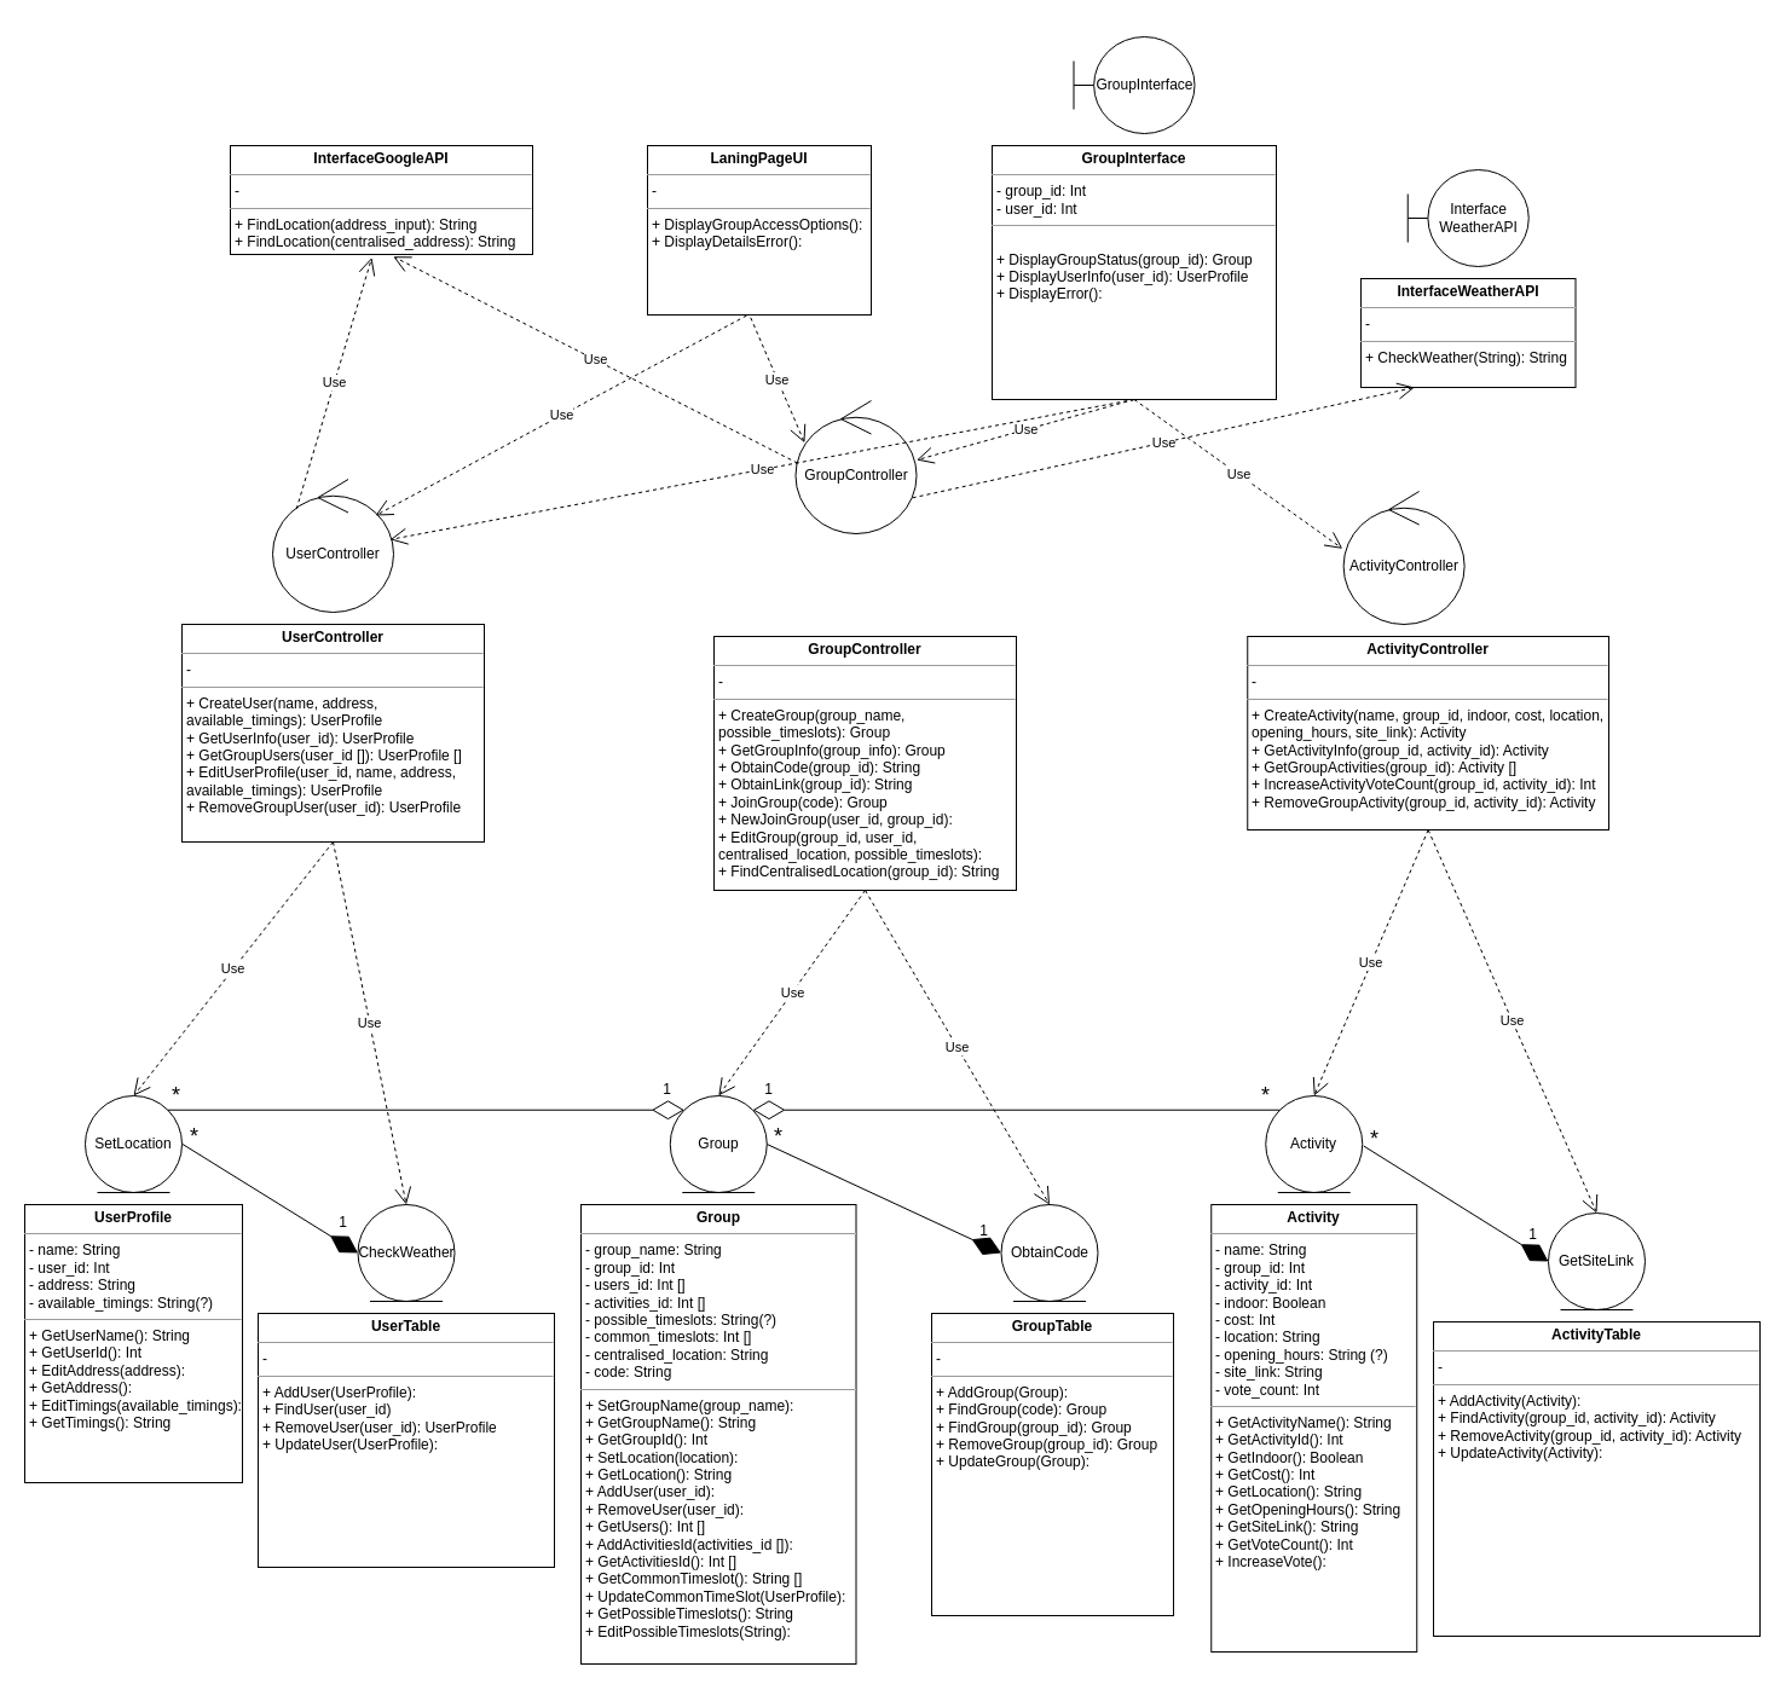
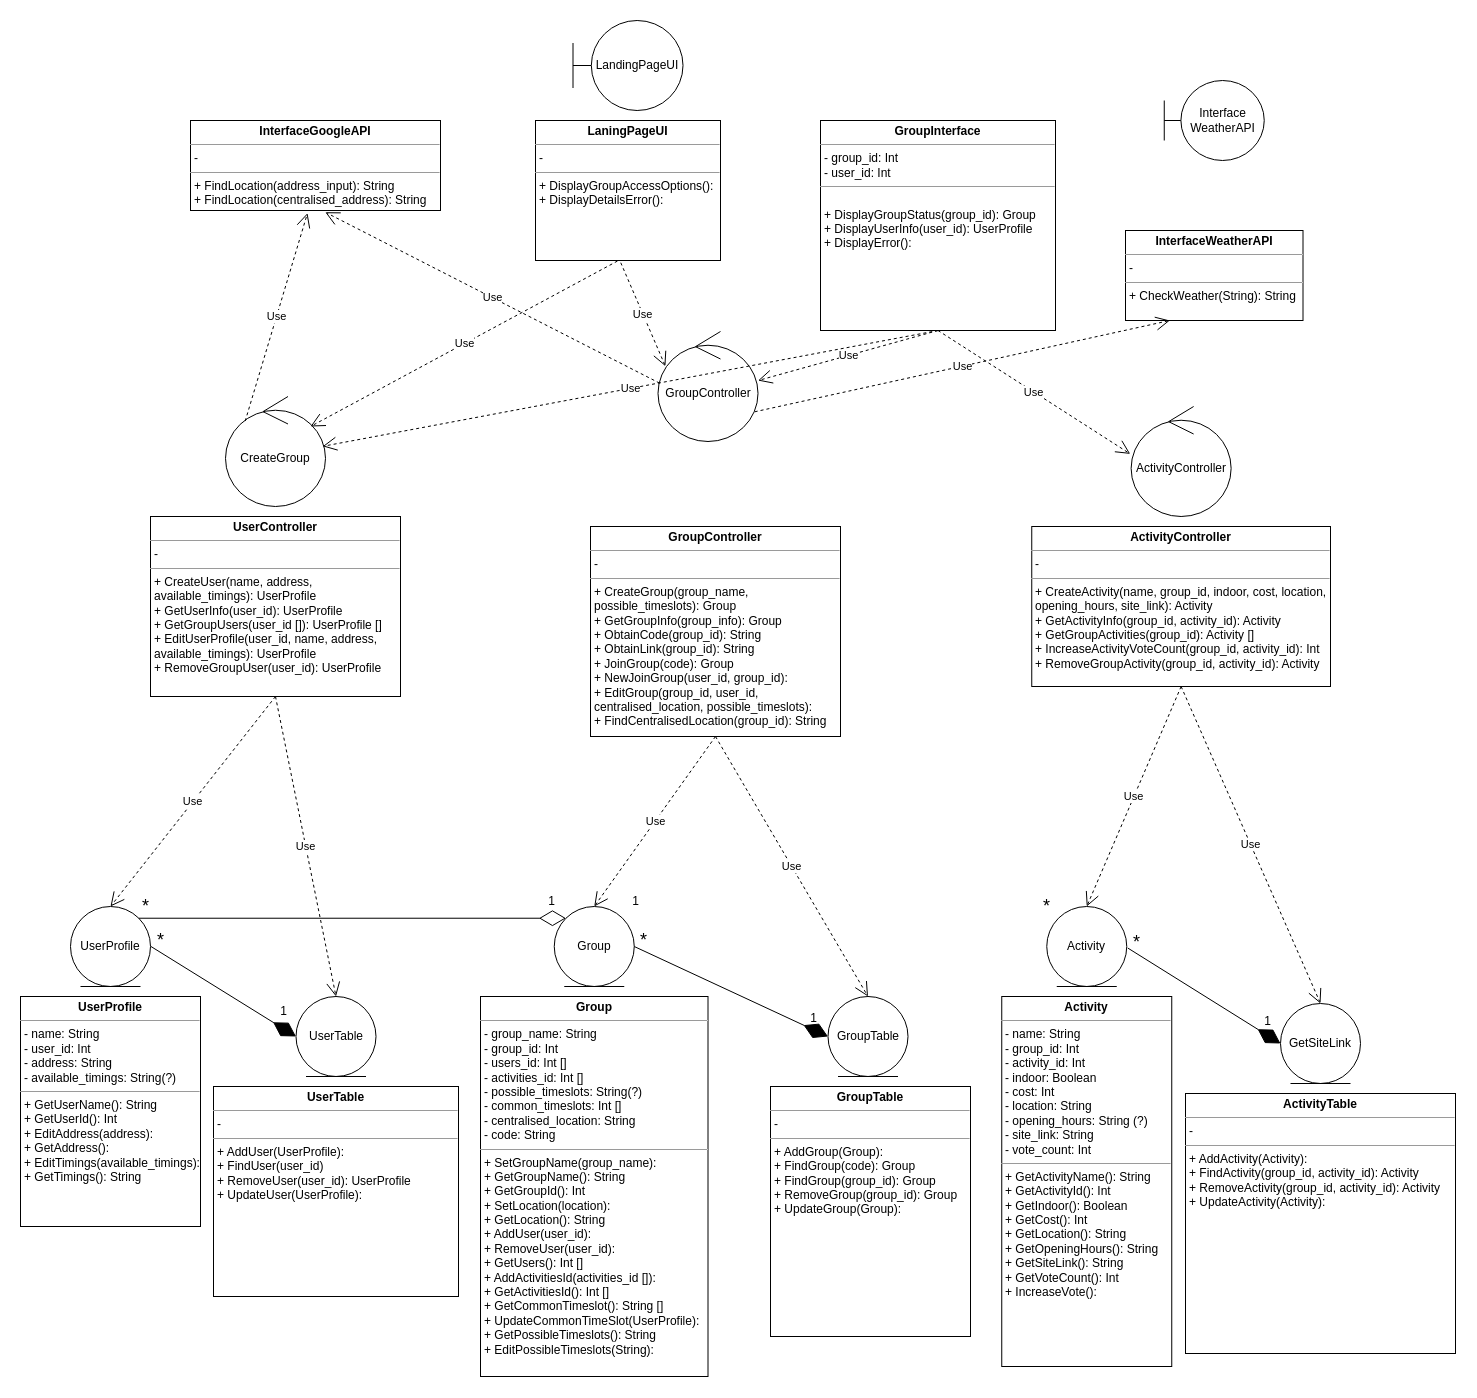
+ <mxCell id="4" value="LandingPageUI" style="shape=umlBoundary;whiteSpace=wrap;html=1;" vertex="1" parent="1"><mxGeometry x="572.5" y="20" width="110" height="90" as="geometry" /></mxCell>
- <mxCell id="17" value="GroupInterface" style="shape=umlBoundary;whiteSpace=wrap;html=1;" vertex="1" parent="1"><mxGeometry x="887.5" y="30" width="100" height="80" as="geometry" /></mxCell>
- <mxCell id="15" value="Interface&lt;br&gt;WeatherAPI" style="shape=umlBoundary;whiteSpace=wrap;html=1;" vertex="1" parent="1"><mxGeometry x="1163.75" y="140" width="100" height="80" as="geometry" /></mxCell>
+ <mxCell id="15" value="Interface&lt;br&gt;WeatherAPI" style="shape=umlBoundary;whiteSpace=wrap;html=1;" vertex="1" parent="1"><mxGeometry x="1163.75" y="80" width="100" height="80" as="geometry" /></mxCell>
- <mxCell id="12" value="UserController" style="ellipse;shape=umlControl;whiteSpace=wrap;html=1;" vertex="1" parent="1"><mxGeometry x="225" y="396" width="100" height="110" as="geometry" /></mxCell>
+ <mxCell id="12" value="CreateGroup" style="ellipse;shape=umlControl;whiteSpace=wrap;html=1;" vertex="1" parent="1"><mxGeometry x="225" y="396" width="100" height="110" as="geometry" /></mxCell>
- <mxCell id="23" value="ActivityController" style="ellipse;shape=umlControl;whiteSpace=wrap;html=1;" vertex="1" parent="1"><mxGeometry x="1110.63" y="406" width="100" height="110" as="geometry" /></mxCell>
+ <mxCell id="23" value="ActivityController" style="ellipse;shape=umlControl;whiteSpace=wrap;html=1;" vertex="1" parent="1"><mxGeometry x="1130.63" y="406" width="100" height="110" as="geometry" /></mxCell>
- <mxCell id="53" value="" style="endArrow=diamondThin;endFill=0;endSize=24;html=1;rounded=0;exitX=0;exitY=0;exitDx=0;exitDy=0;entryX=1;entryY=0;entryDx=0;entryDy=0;" edge="1" parent="1" source="19" target="8"><mxGeometry width="160" relative="1" as="geometry"><mxPoint x="970" y="786" as="sourcePoint" /><mxPoint x="1054" y="918" as="targetPoint" /></mxGeometry></mxCell>
- <mxCell id="10" value="SetLocation" style="ellipse;shape=umlEntity;whiteSpace=wrap;html=1;" vertex="1" parent="1"><mxGeometry x="70" y="906" width="80" height="80" as="geometry" /></mxCell>
+ <mxCell id="10" value="UserProfile" style="ellipse;shape=umlEntity;whiteSpace=wrap;html=1;" vertex="1" parent="1"><mxGeometry x="70" y="906" width="80" height="80" as="geometry" /></mxCell>
- <mxCell id="25" value="CheckWeather" style="ellipse;shape=umlEntity;whiteSpace=wrap;html=1;" vertex="1" parent="1"><mxGeometry x="295.5" y="996" width="80" height="80" as="geometry" /></mxCell>
+ <mxCell id="25" value="UserTable" style="ellipse;shape=umlEntity;whiteSpace=wrap;html=1;" vertex="1" parent="1"><mxGeometry x="295.5" y="996" width="80" height="80" as="geometry" /></mxCell>
- <mxCell id="6" value="ObtainCode" style="ellipse;shape=umlEntity;whiteSpace=wrap;html=1;" vertex="1" parent="1"><mxGeometry x="827.5" y="996" width="80" height="80" as="geometry" /></mxCell>
+ <mxCell id="6" value="GroupTable" style="ellipse;shape=umlEntity;whiteSpace=wrap;html=1;" vertex="1" parent="1"><mxGeometry x="827.5" y="996" width="80" height="80" as="geometry" /></mxCell>
